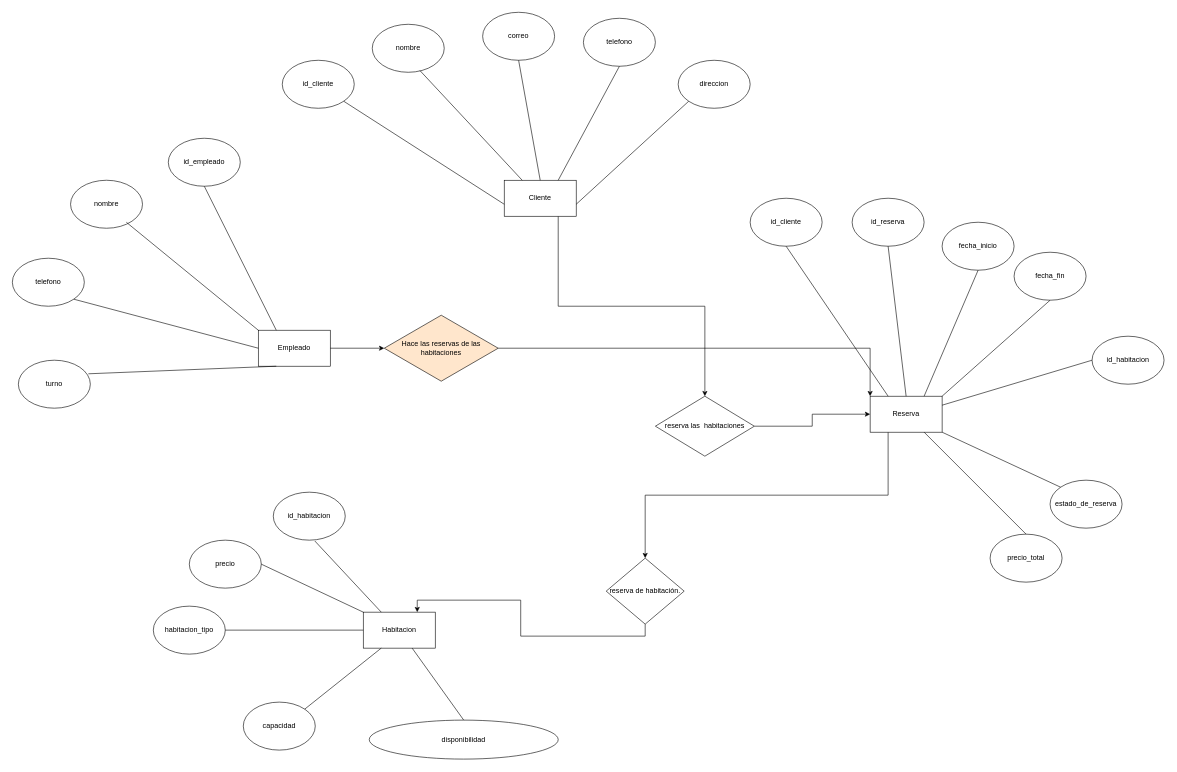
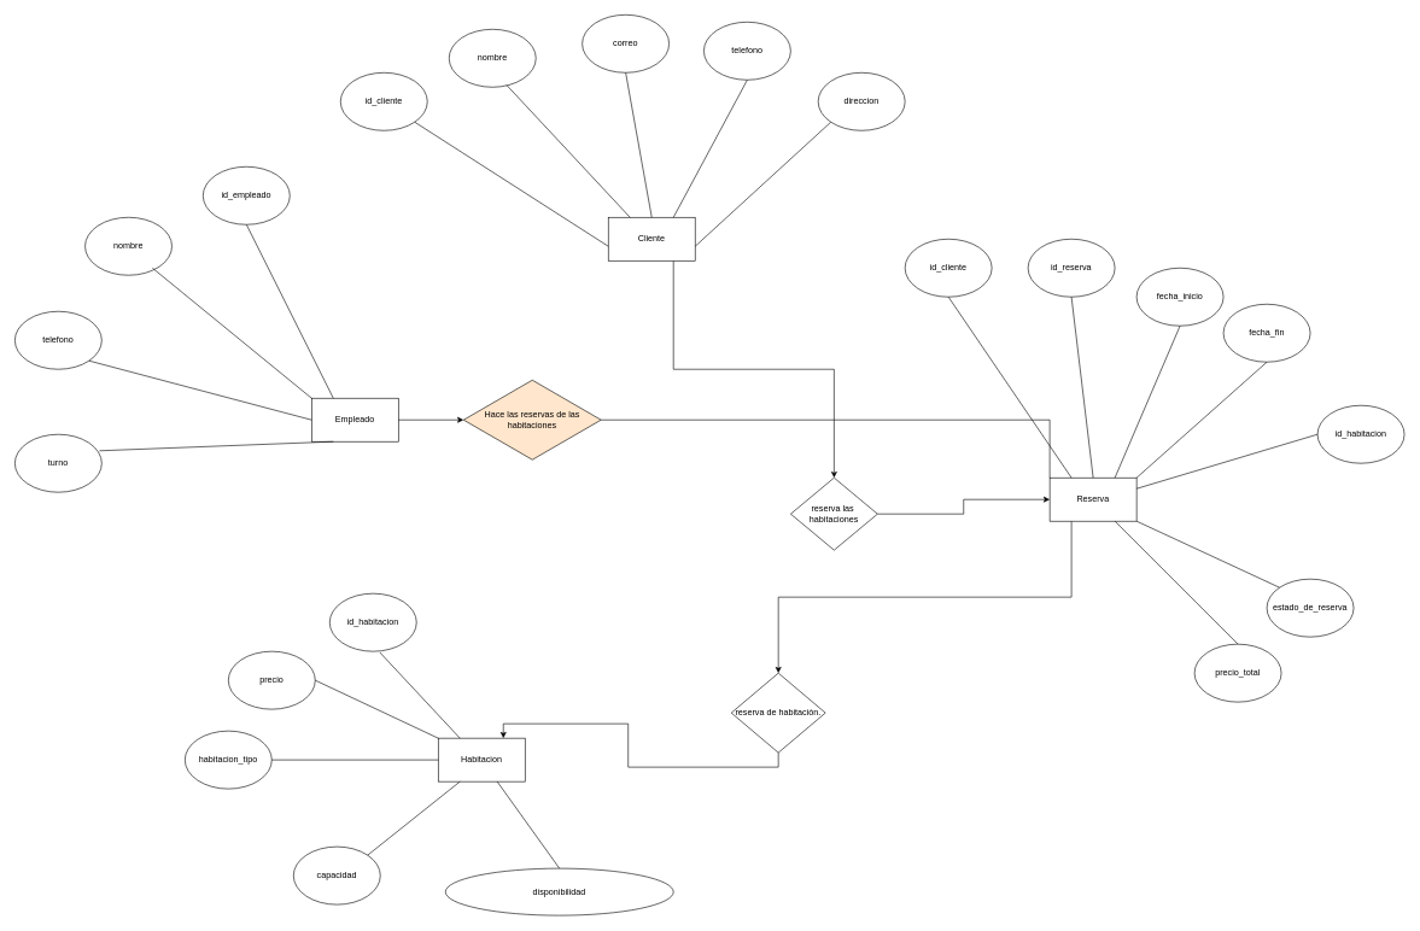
- <mxCell id="53" value="turno" style="ellipse;whiteSpace=wrap;html=1;" parent="1" vertex="1"><mxGeometry x="30" y="600" width="120" height="80" as="geometry" /></mxCell>
+ <mxCell id="53" value="turno" style="ellipse;whiteSpace=wrap;html=1;" parent="1" vertex="1"><mxGeometry x="20" y="600" width="120" height="80" as="geometry" /></mxCell>
- <mxCell id="35" style="edgeStyle=orthogonalEdgeStyle;rounded=0;orthogonalLoop=1;jettySize=auto;html=1;exitX=1;exitY=0.5;exitDx=0;exitDy=0;entryX=0;entryY=0;entryDx=0;entryDy=0;" parent="1" source="36" target="28" edge="1"><mxGeometry relative="1" as="geometry" /></mxCell>
+ <mxCell id="35" style="edgeStyle=orthogonalEdgeStyle;rounded=0;orthogonalLoop=1;jettySize=auto;html=1;exitX=1;exitY=0.5;exitDx=0;exitDy=0;entryX=0;entryY=0;entryDx=0;entryDy=0;endArrow=none;" parent="1" source="36" target="28" edge="1"><mxGeometry relative="1" as="geometry" /></mxCell>
- <mxCell id="26" value="reserva las&amp;nbsp; habitaciones" style="rhombus;whiteSpace=wrap;html=1;" parent="1" vertex="1"><mxGeometry x="1092" y="660" width="165" height="100" as="geometry" /></mxCell>
+ <mxCell id="26" value="reserva las&amp;nbsp; habitaciones" style="rhombus;whiteSpace=wrap;html=1;" parent="1" vertex="1"><mxGeometry x="1092" y="660" width="120" height="100" as="geometry" /></mxCell>
